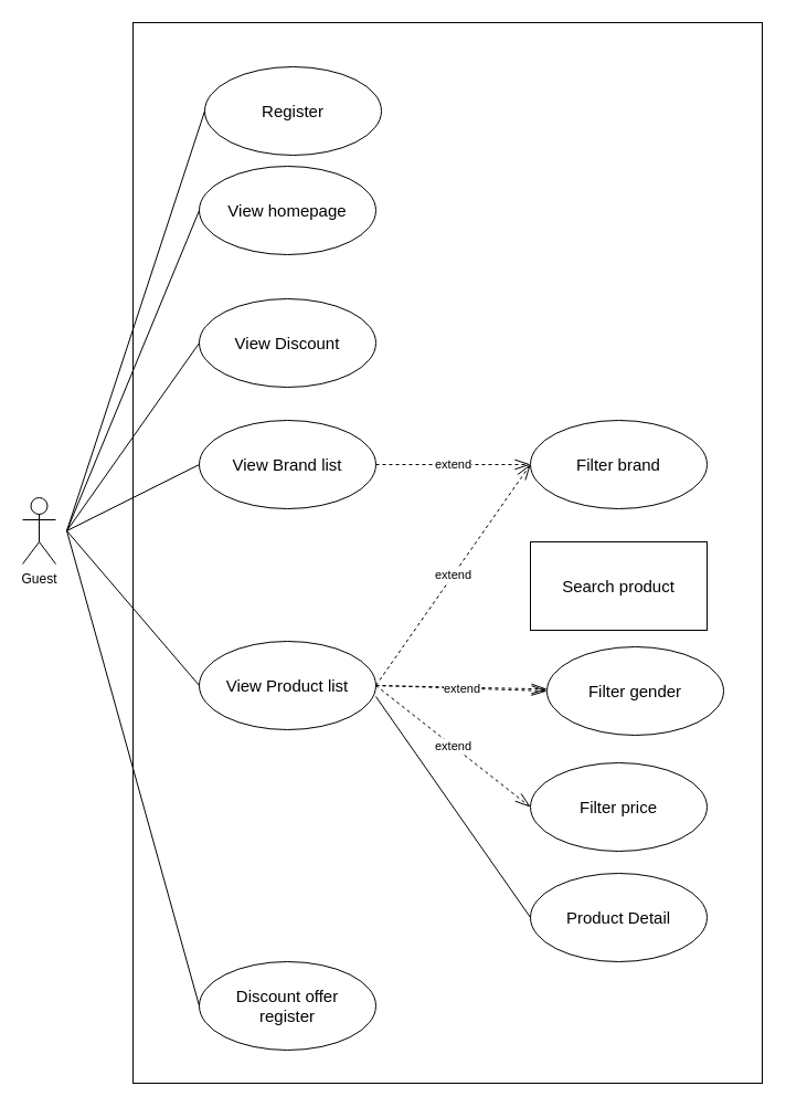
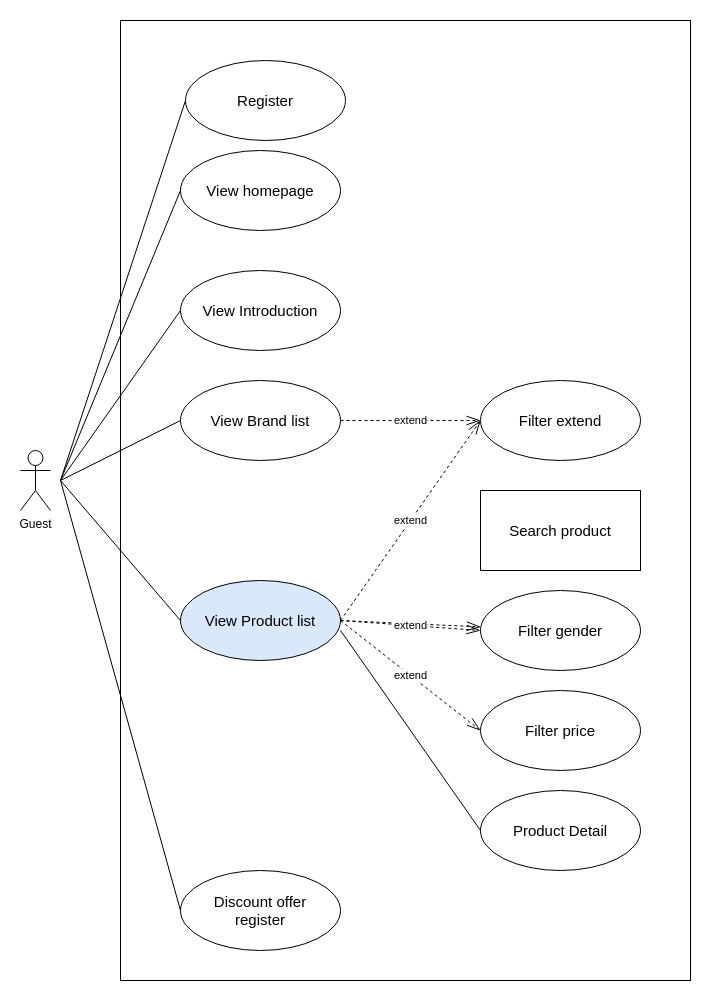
- <mxCell id="6" value="View Discount" style="ellipse;whiteSpace=wrap;html=1;fontSize=15;" vertex="1" parent="1"><mxGeometry x="180" y="270" width="160" height="80" as="geometry" /></mxCell>
+ <mxCell id="6" value="View Introduction" style="ellipse;whiteSpace=wrap;html=1;fontSize=15;" vertex="1" parent="1"><mxGeometry x="180" y="270" width="160" height="80" as="geometry" /></mxCell>
- <mxCell id="9" value="Filter brand" style="ellipse;whiteSpace=wrap;html=1;fontSize=15;" vertex="1" parent="1"><mxGeometry x="480" y="380" width="160" height="80" as="geometry" /></mxCell>
+ <mxCell id="9" value="Filter extend" style="ellipse;whiteSpace=wrap;html=1;fontSize=15;" vertex="1" parent="1"><mxGeometry x="480" y="380" width="160" height="80" as="geometry" /></mxCell>
- <mxCell id="10" value="View Product list" style="ellipse;whiteSpace=wrap;html=1;fontSize=15;" vertex="1" parent="1"><mxGeometry x="180" y="580" width="160" height="80" as="geometry" /></mxCell>
+ <mxCell id="10" value="View Product list" style="ellipse;whiteSpace=wrap;html=1;fontSize=15;fillColor=#dae8fc;" vertex="1" parent="1"><mxGeometry x="180" y="580" width="160" height="80" as="geometry" /></mxCell>
- <mxCell id="12" value="Filter gender" style="ellipse;whiteSpace=wrap;html=1;fontSize=15;" vertex="1" parent="1"><mxGeometry x="495" y="585" width="160" height="80" as="geometry" /></mxCell>
+ <mxCell id="12" value="Filter gender" style="ellipse;whiteSpace=wrap;html=1;fontSize=15;" vertex="1" parent="1"><mxGeometry x="480" y="590" width="160" height="80" as="geometry" /></mxCell>
